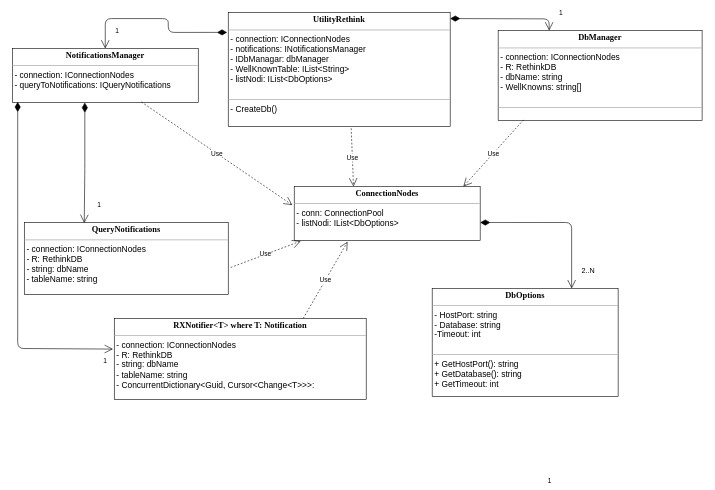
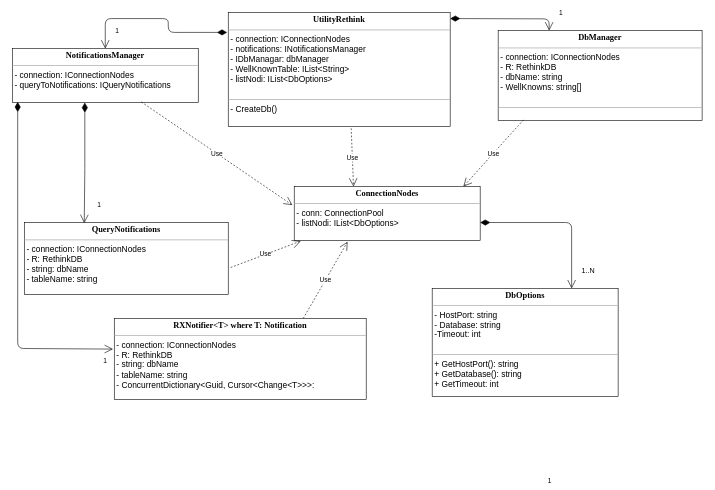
- <mxCell id="22" value="2..N&lt;br&gt;" style="text;html=1;align=center;verticalAlign=middle;resizable=0;points=[];autosize=1;" vertex="1" parent="1"><mxGeometry x="960" y="440" width="40" height="20" as="geometry" /></mxCell>
+ <mxCell id="22" value="1..N&lt;br&gt;" style="text;html=1;align=center;verticalAlign=middle;resizable=0;points=[];autosize=1;" vertex="1" parent="1"><mxGeometry x="960" y="440" width="40" height="20" as="geometry" /></mxCell>
